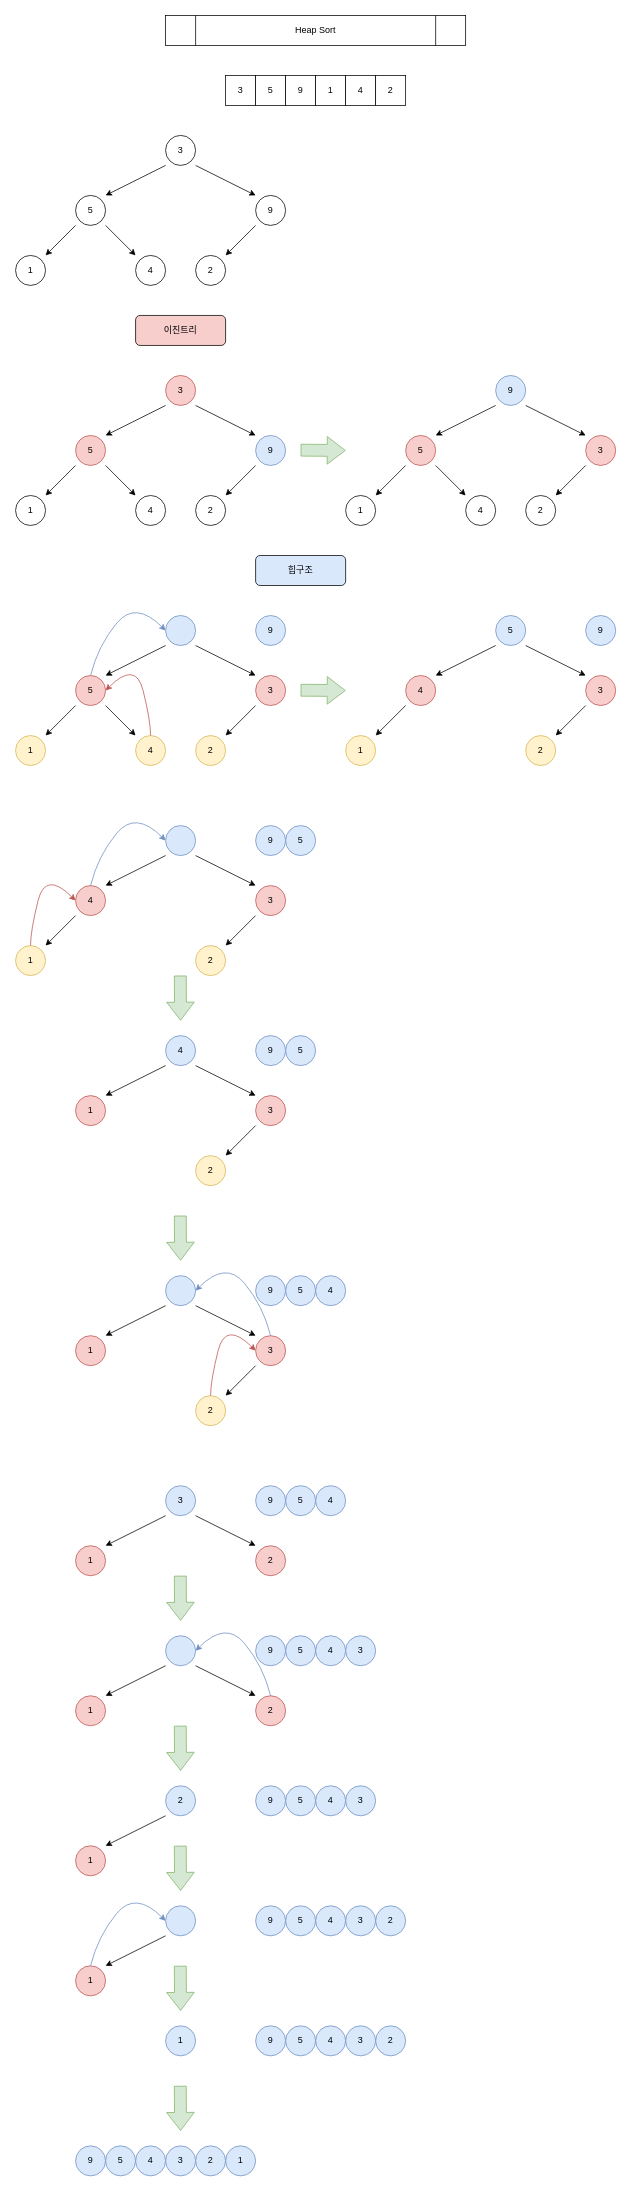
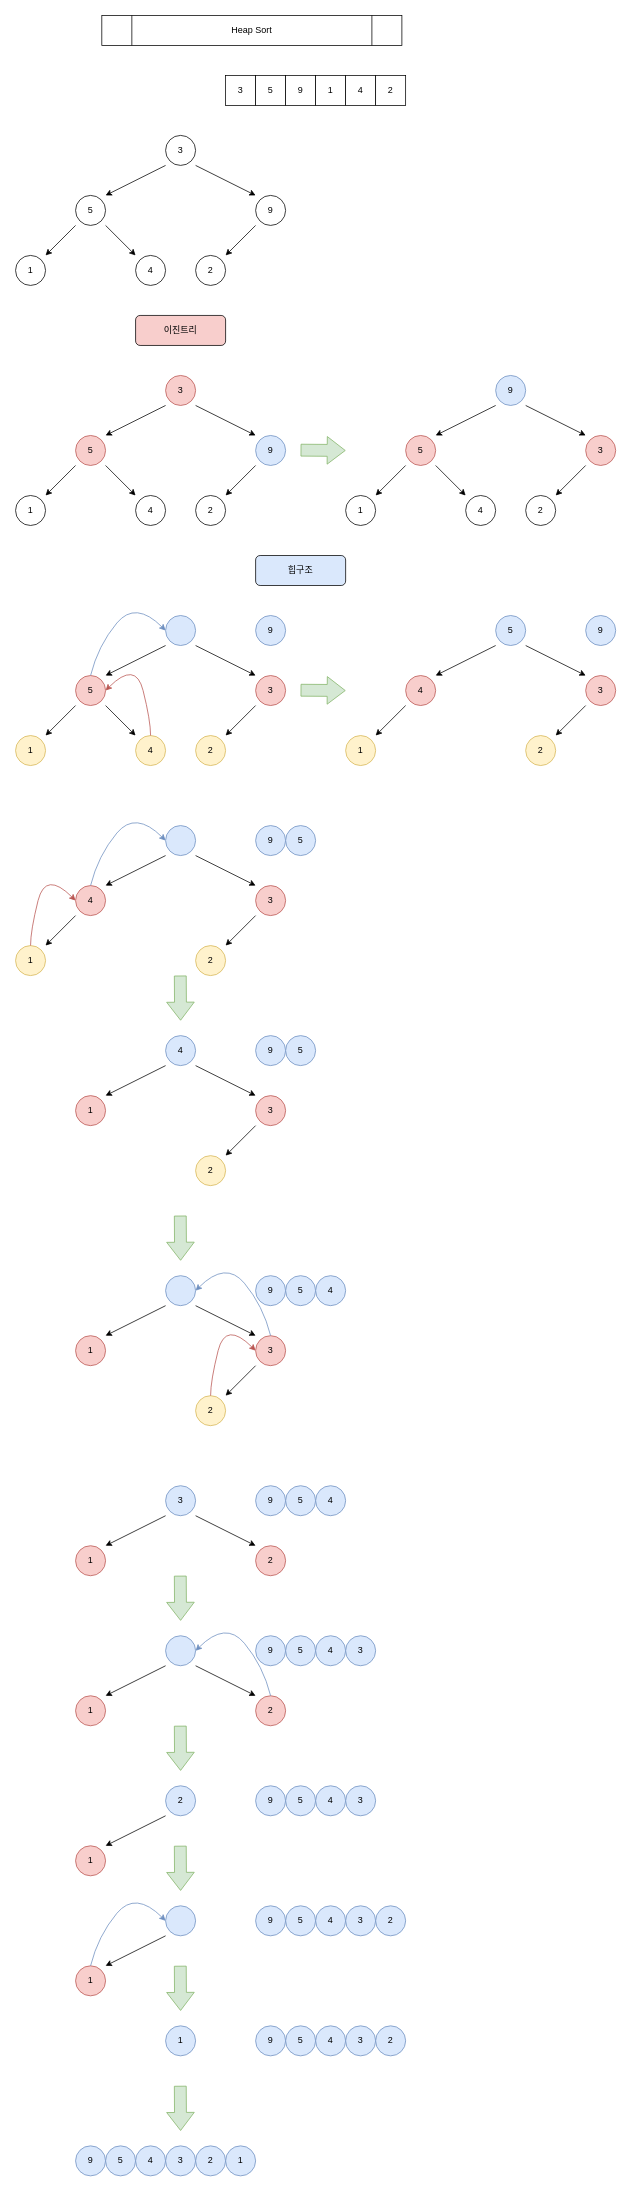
- <mxCell id="2" value="Heap Sort" style="shape=process;whiteSpace=wrap;html=1;backgroundOutline=1;" vertex="1" parent="1"><mxGeometry x="220" y="20" width="400" height="40" as="geometry" /></mxCell>
+ <mxCell id="2" value="Heap Sort" style="shape=process;whiteSpace=wrap;html=1;backgroundOutline=1;" vertex="1" parent="1"><mxGeometry x="135" y="20" width="400" height="40" as="geometry" /></mxCell>
